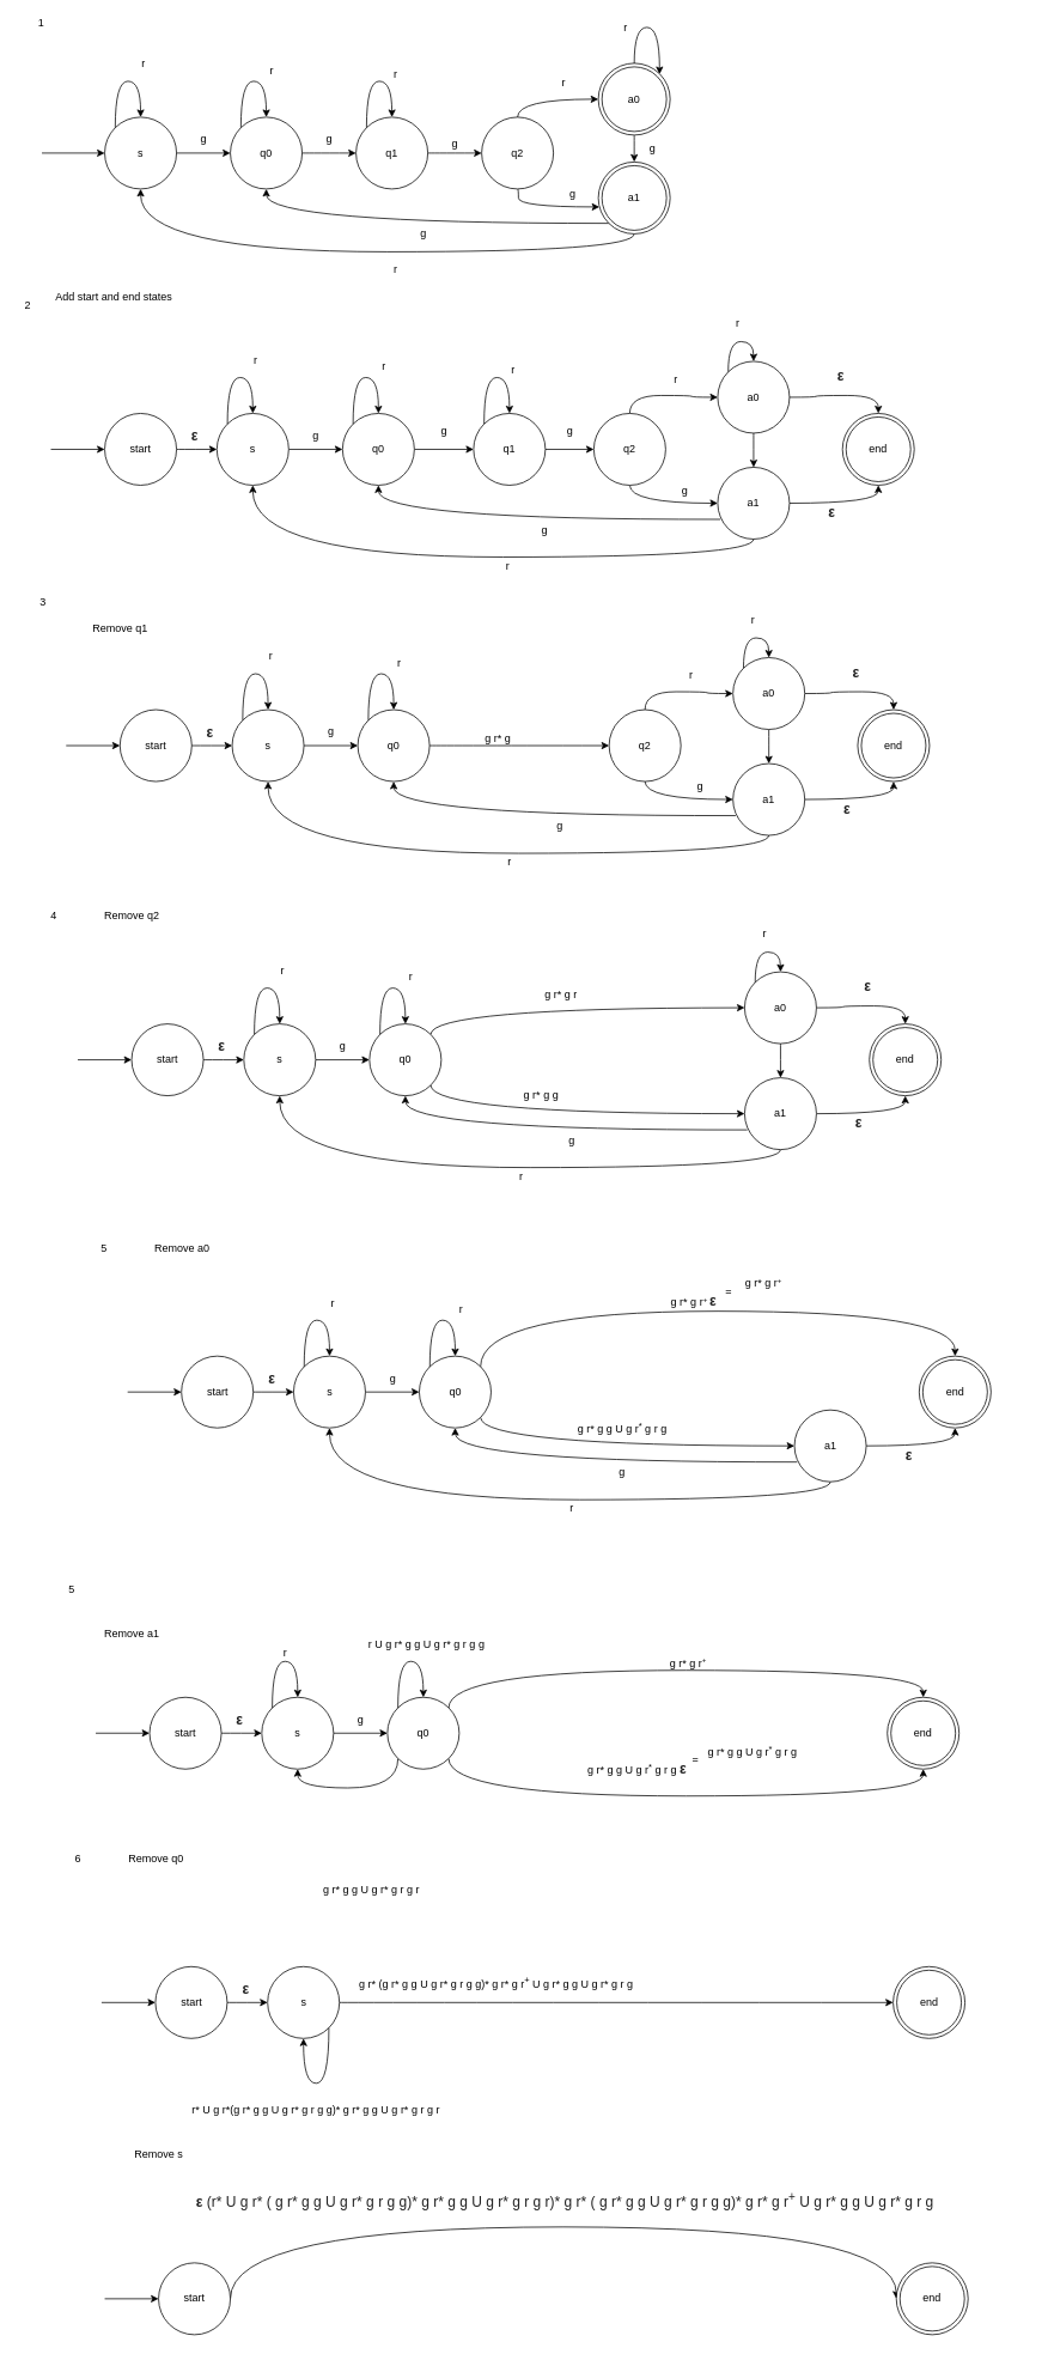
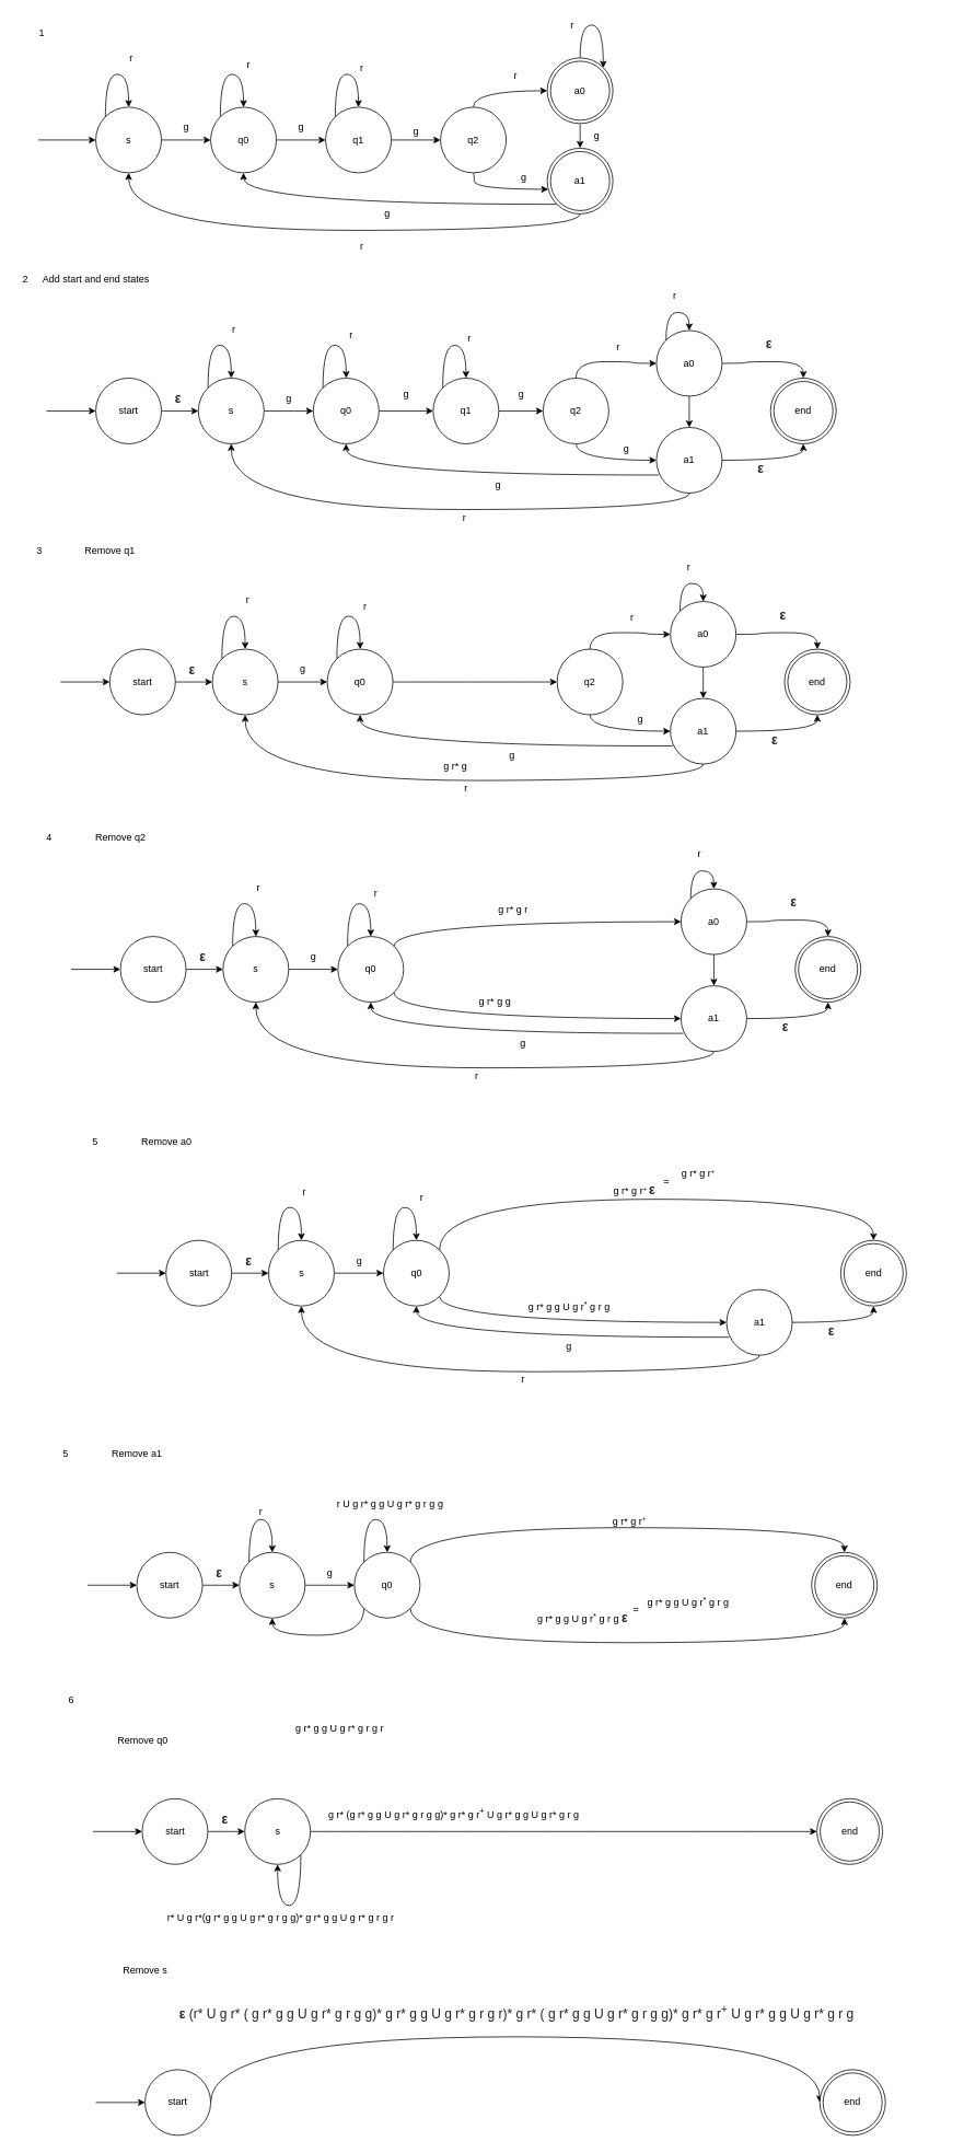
- <mxCell id="29" value="1" style="text;html=1;align=center;verticalAlign=middle;resizable=0;points=[];;autosize=1;" parent="1" vertex="1"><mxGeometry x="35" y="15" width="20" height="20" as="geometry" /></mxCell>
+ <mxCell id="29" value="1" style="text;html=1;align=center;verticalAlign=middle;resizable=0;points=[];;autosize=1;" parent="1" vertex="1"><mxGeometry x="40" y="30" width="20" height="20" as="geometry" /></mxCell>
- <mxCell id="59" value="Add start and end states" style="text;html=1;align=center;verticalAlign=middle;resizable=0;points=[];;autosize=1;" vertex="1" parent="1"><mxGeometry x="51" y="320" width="150" height="20" as="geometry" /></mxCell>
+ <mxCell id="59" value="Add start and end states" style="text;html=1;align=center;verticalAlign=middle;resizable=0;points=[];;autosize=1;" vertex="1" parent="1"><mxGeometry x="41" y="330" width="150" height="20" as="geometry" /></mxCell>
- <mxCell id="99" value="Remove q1" style="text;html=1;align=center;verticalAlign=middle;resizable=0;points=[];;autosize=1;" vertex="1" parent="1"><mxGeometry x="93" y="690" width="80" height="20" as="geometry" /></mxCell>
+ <mxCell id="99" value="Remove q1" style="text;html=1;align=center;verticalAlign=middle;resizable=0;points=[];;autosize=1;" vertex="1" parent="1"><mxGeometry x="93" y="660" width="80" height="20" as="geometry" /></mxCell>
- <mxCell id="108" value="g r* g" style="text;html=1;align=center;verticalAlign=middle;resizable=0;points=[];;autosize=1;" vertex="1" parent="1"><mxGeometry x="534" y="813" width="40" height="20" as="geometry" /></mxCell>
+ <mxCell id="108" value="g r* g" style="text;html=1;align=center;verticalAlign=middle;resizable=0;points=[];;autosize=1;" vertex="1" parent="1"><mxGeometry x="534" y="923" width="40" height="20" as="geometry" /></mxCell>
- <mxCell id="185" value="Remove a1" style="text;html=1;align=center;verticalAlign=middle;resizable=0;points=[];;autosize=1;" vertex="1" parent="1"><mxGeometry x="106" y="1810" width="80" height="20" as="geometry" /></mxCell>
+ <mxCell id="185" value="Remove a1" style="text;html=1;align=center;verticalAlign=middle;resizable=0;points=[];;autosize=1;" vertex="1" parent="1"><mxGeometry x="126" y="1760" width="80" height="20" as="geometry" /></mxCell>
- <mxCell id="199" value="Remove q0" style="text;html=1;align=center;verticalAlign=middle;resizable=0;points=[];;autosize=1;" vertex="1" parent="1"><mxGeometry x="132.5" y="2060" width="80" height="20" as="geometry" /></mxCell>
+ <mxCell id="199" value="Remove q0" style="text;html=1;align=center;verticalAlign=middle;resizable=0;points=[];;autosize=1;" vertex="1" parent="1"><mxGeometry x="132.5" y="2110" width="80" height="20" as="geometry" /></mxCell>
- <mxCell id="203" value="r* U g r*(g r* g g U g r* g r g g)* g r* g g U g r* g r g r" style="text;html=1;align=center;verticalAlign=middle;resizable=0;points=[];;autosize=1;" vertex="1" parent="1"><mxGeometry x="206" y="2340" width="290" height="20" as="geometry" /></mxCell>
+ <mxCell id="203" value="r* U g r*(g r* g g U g r* g r g g)* g r* g g U g r* g r g r" style="text;html=1;align=center;verticalAlign=middle;resizable=0;points=[];;autosize=1;" vertex="1" parent="1"><mxGeometry x="196" y="2325" width="290" height="20" as="geometry" /></mxCell>
